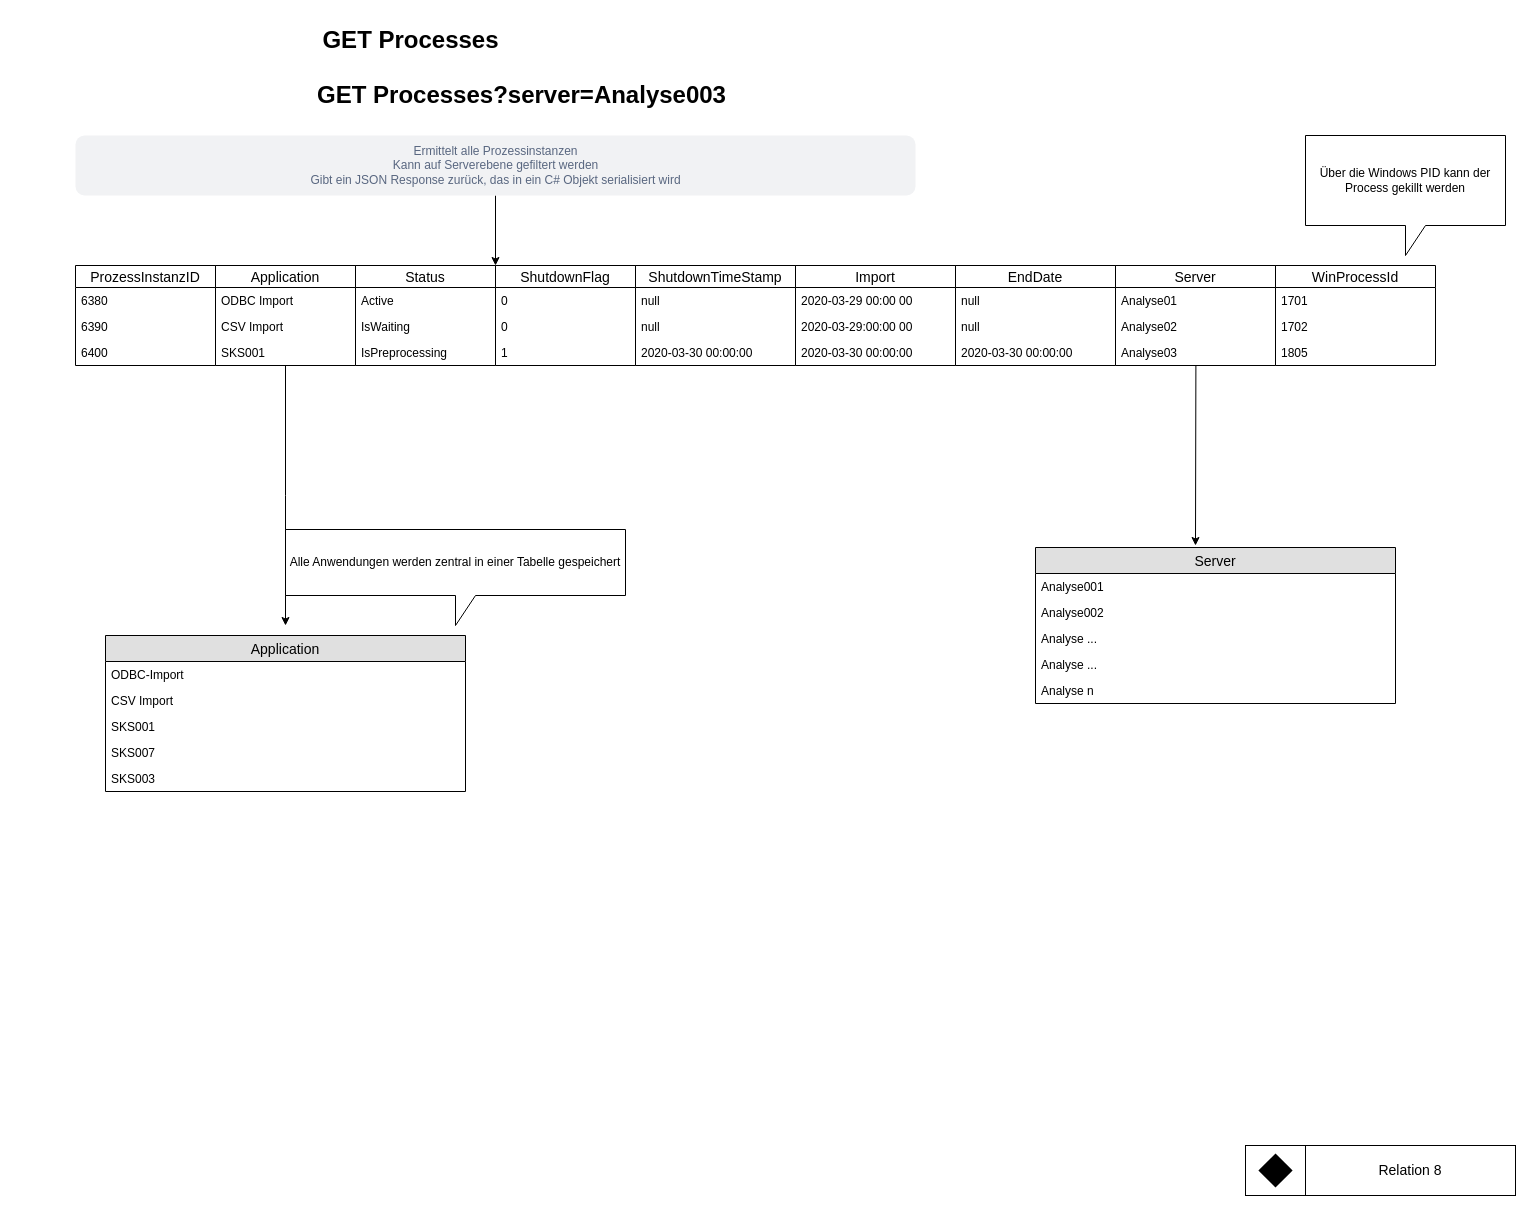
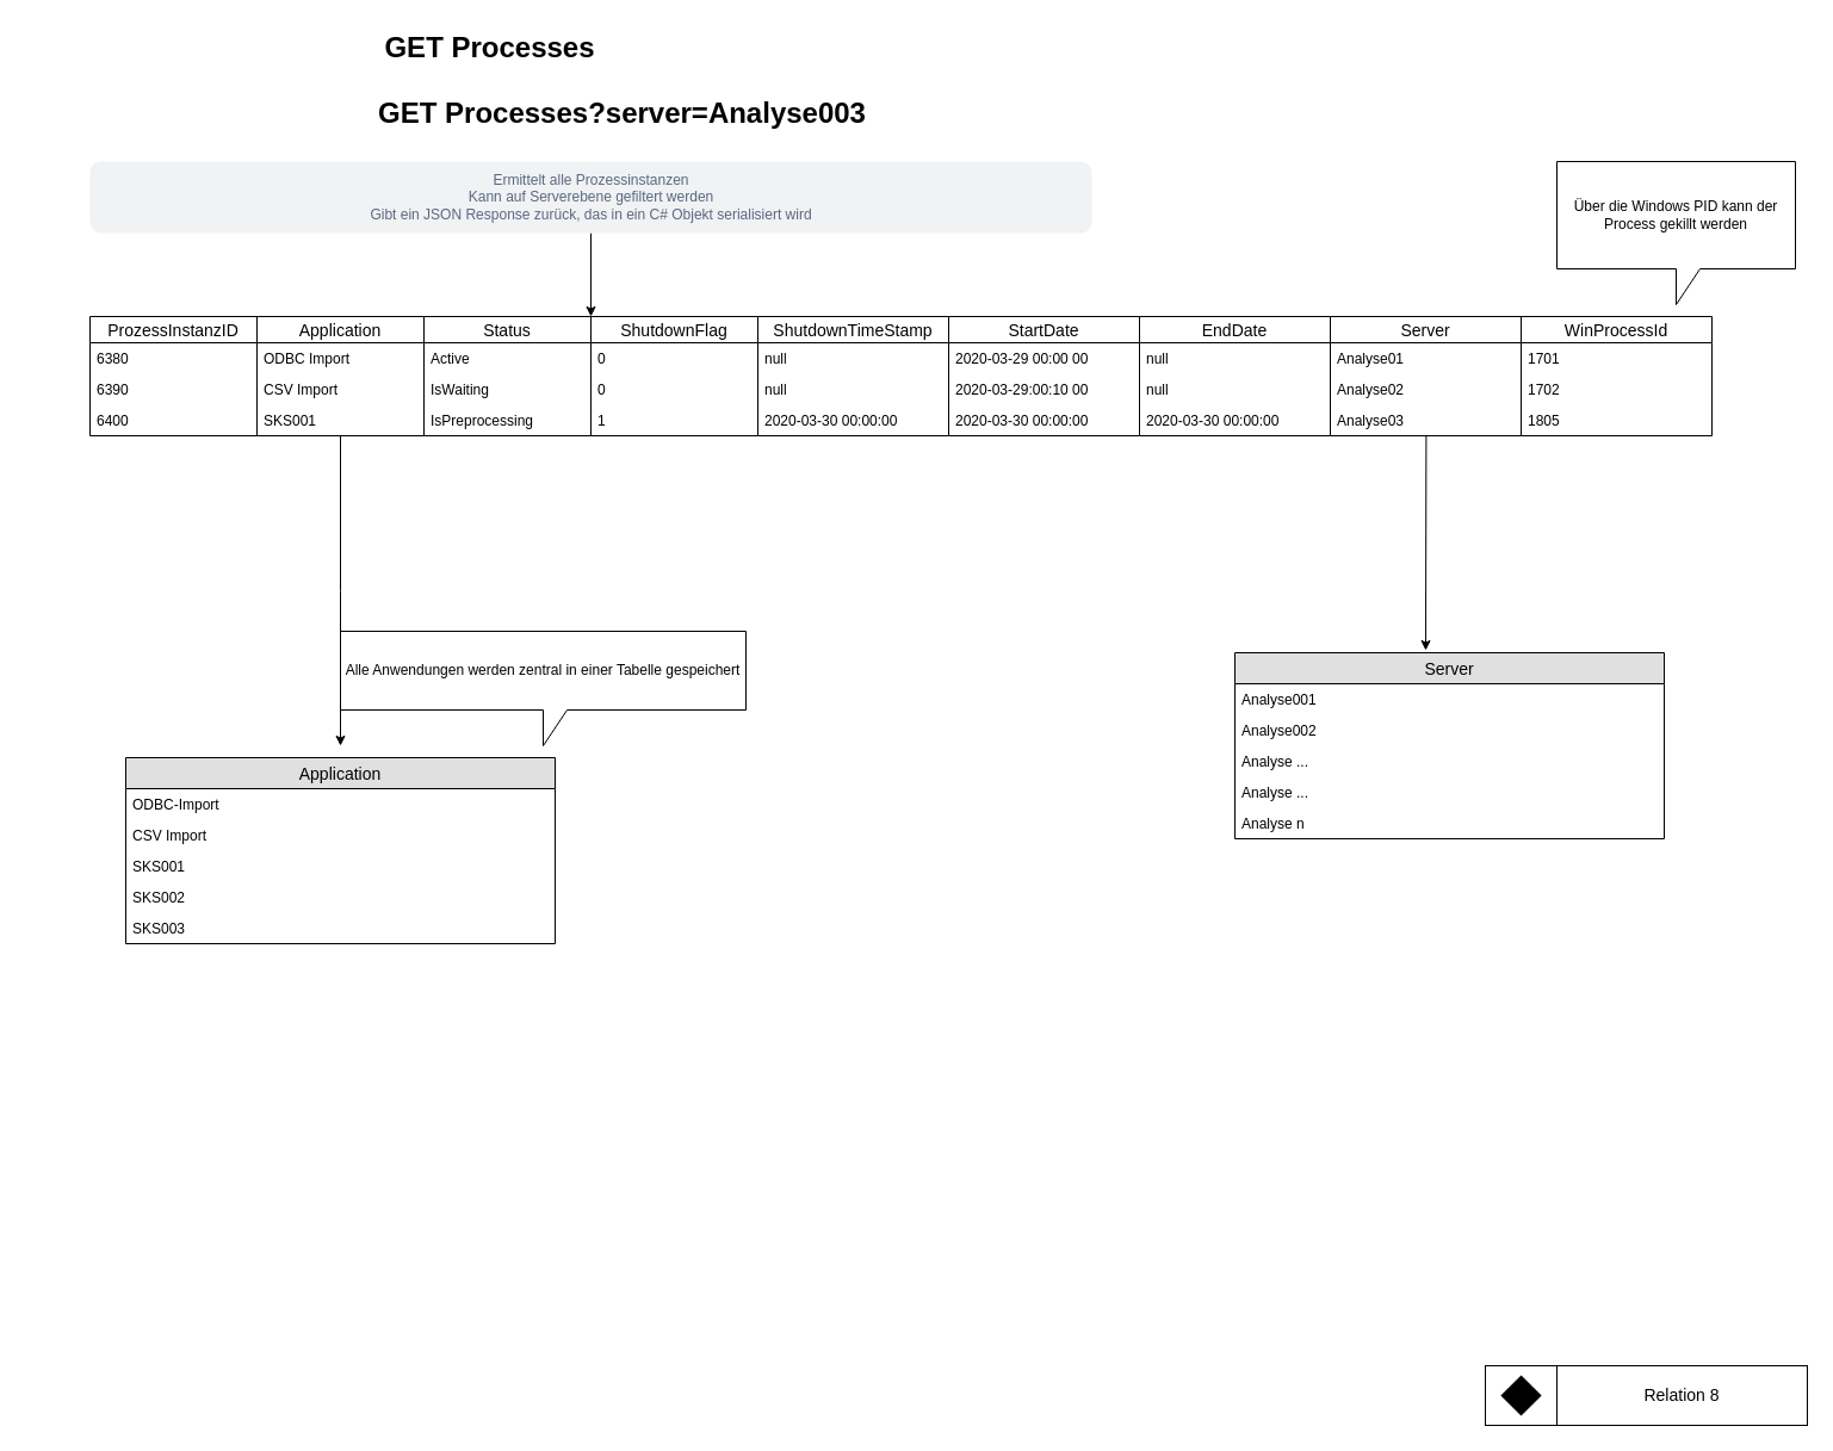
- <mxCell id="29" value="Import" style="swimlane;fontStyle=0;childLayout=stackLayout;horizontal=1;startSize=22;fillColor=none;horizontalStack=0;resizeParent=1;resizeParentMax=0;resizeLast=0;collapsible=1;marginBottom=0;swimlaneFillColor=#ffffff;align=center;fontSize=14;" vertex="1" parent="1"><mxGeometry x="795" y="265" width="160" height="100" as="geometry" /></mxCell>
+ <mxCell id="29" value="StartDate" style="swimlane;fontStyle=0;childLayout=stackLayout;horizontal=1;startSize=22;fillColor=none;horizontalStack=0;resizeParent=1;resizeParentMax=0;resizeLast=0;collapsible=1;marginBottom=0;swimlaneFillColor=#ffffff;align=center;fontSize=14;" vertex="1" parent="1"><mxGeometry x="795" y="265" width="160" height="100" as="geometry" /></mxCell>
- <mxCell id="31" value="2020-03-29:00:00 00" style="text;strokeColor=none;fillColor=none;spacingLeft=4;spacingRight=4;overflow=hidden;rotatable=0;points=[[0,0.5],[1,0.5]];portConstraint=eastwest;fontSize=12;" vertex="1" parent="29"><mxGeometry y="48" width="160" height="26" as="geometry" /></mxCell>
+ <mxCell id="31" value="2020-03-29:00:10 00" style="text;strokeColor=none;fillColor=none;spacingLeft=4;spacingRight=4;overflow=hidden;rotatable=0;points=[[0,0.5],[1,0.5]];portConstraint=eastwest;fontSize=12;" vertex="1" parent="29"><mxGeometry y="48" width="160" height="26" as="geometry" /></mxCell>
- <mxCell id="58" value="SKS007" style="text;strokeColor=none;fillColor=none;spacingLeft=4;spacingRight=4;overflow=hidden;rotatable=0;points=[[0,0.5],[1,0.5]];portConstraint=eastwest;fontSize=12;" vertex="1" parent="54"><mxGeometry y="104" width="360" height="26" as="geometry" /></mxCell>
+ <mxCell id="58" value="SKS002" style="text;strokeColor=none;fillColor=none;spacingLeft=4;spacingRight=4;overflow=hidden;rotatable=0;points=[[0,0.5],[1,0.5]];portConstraint=eastwest;fontSize=12;" vertex="1" parent="54"><mxGeometry y="104" width="360" height="26" as="geometry" /></mxCell>
